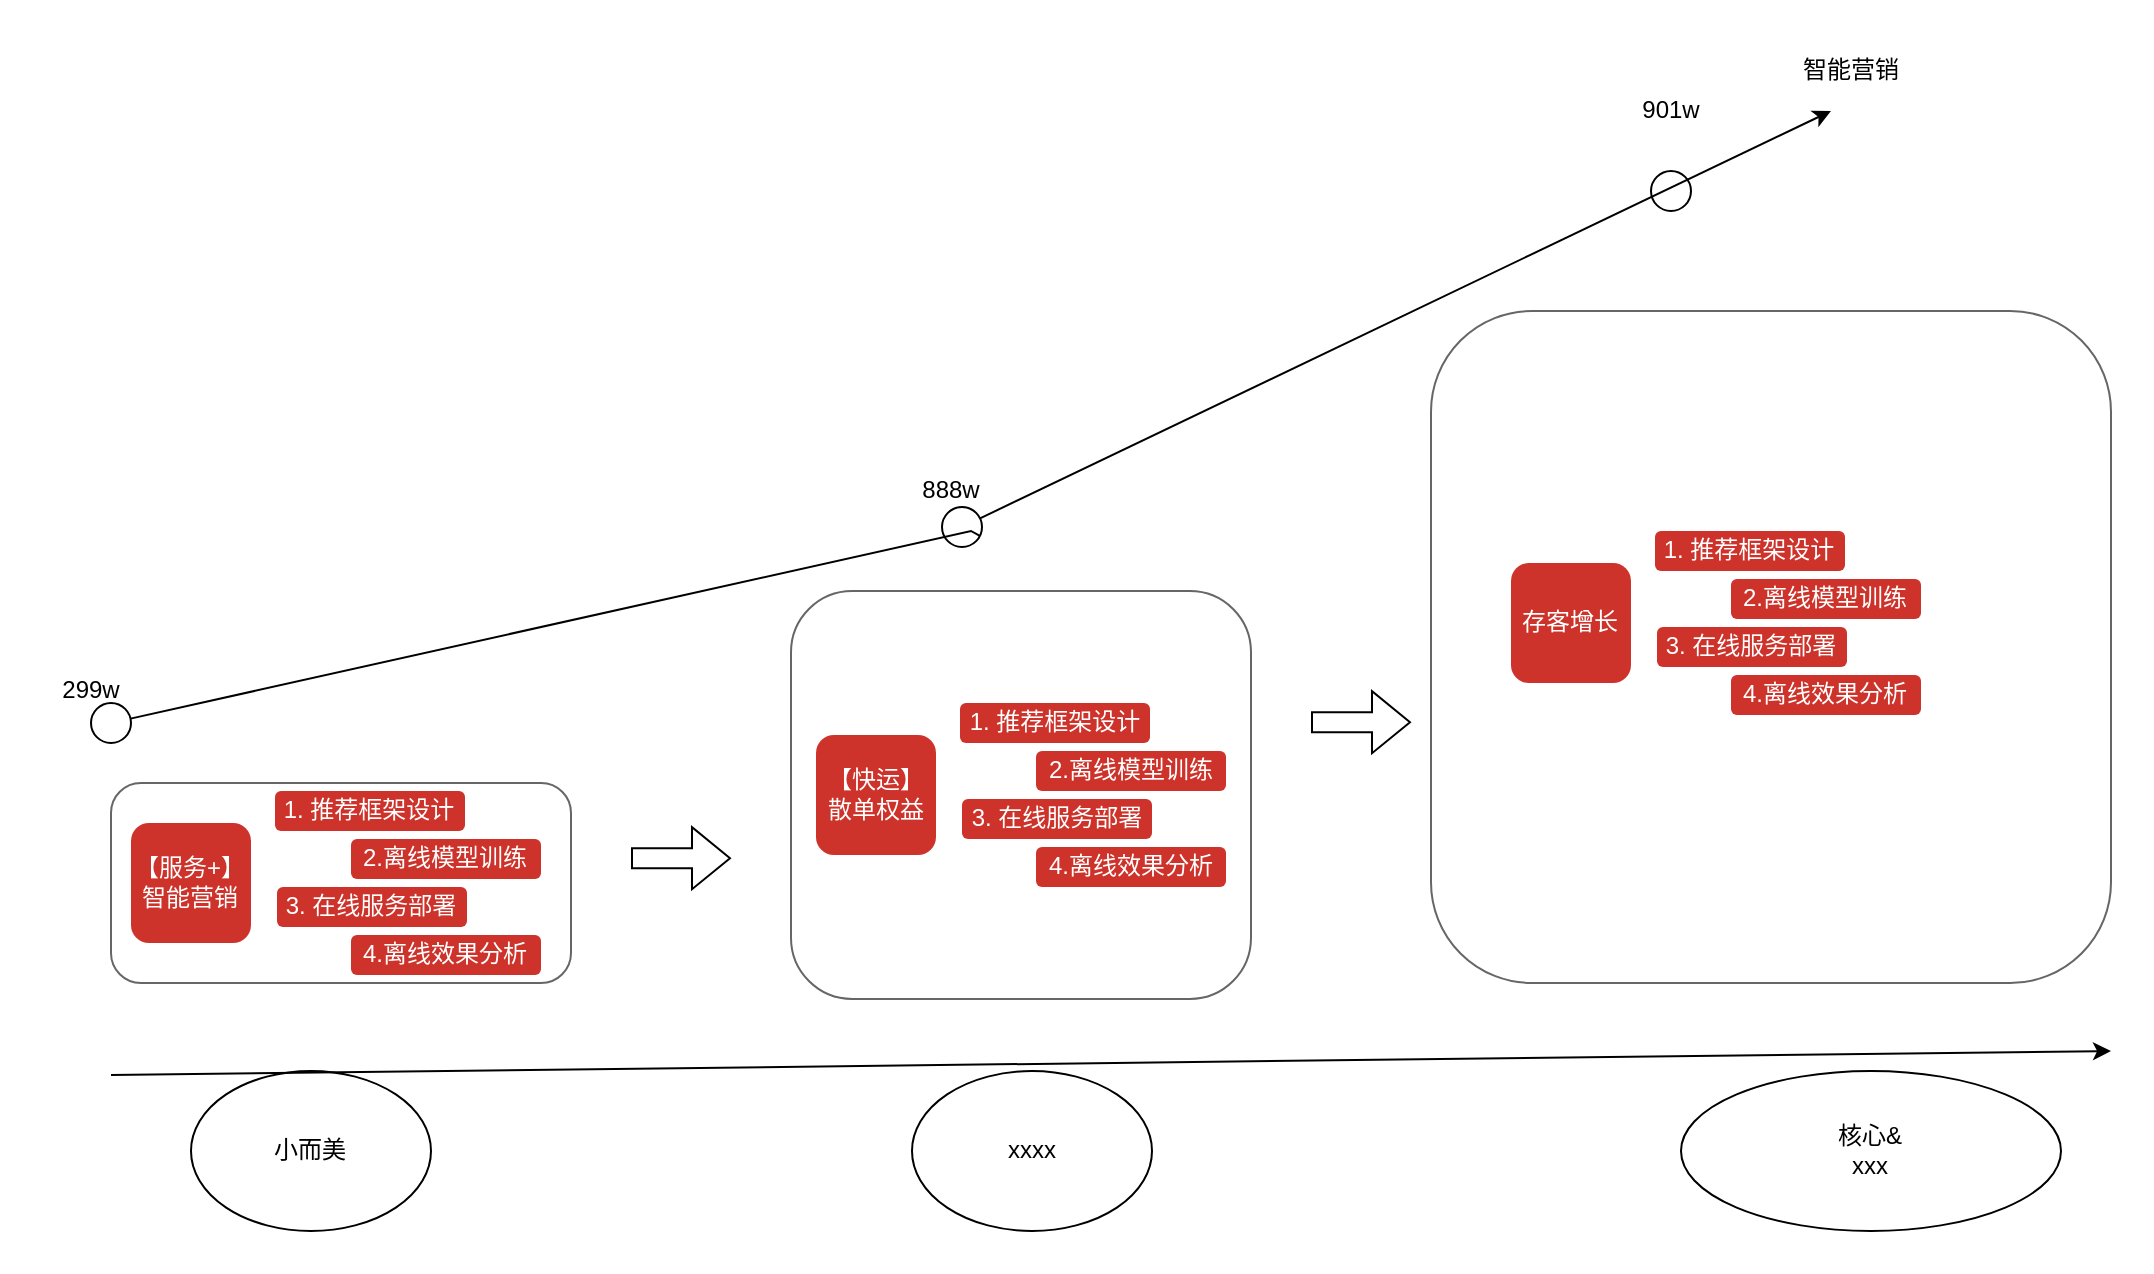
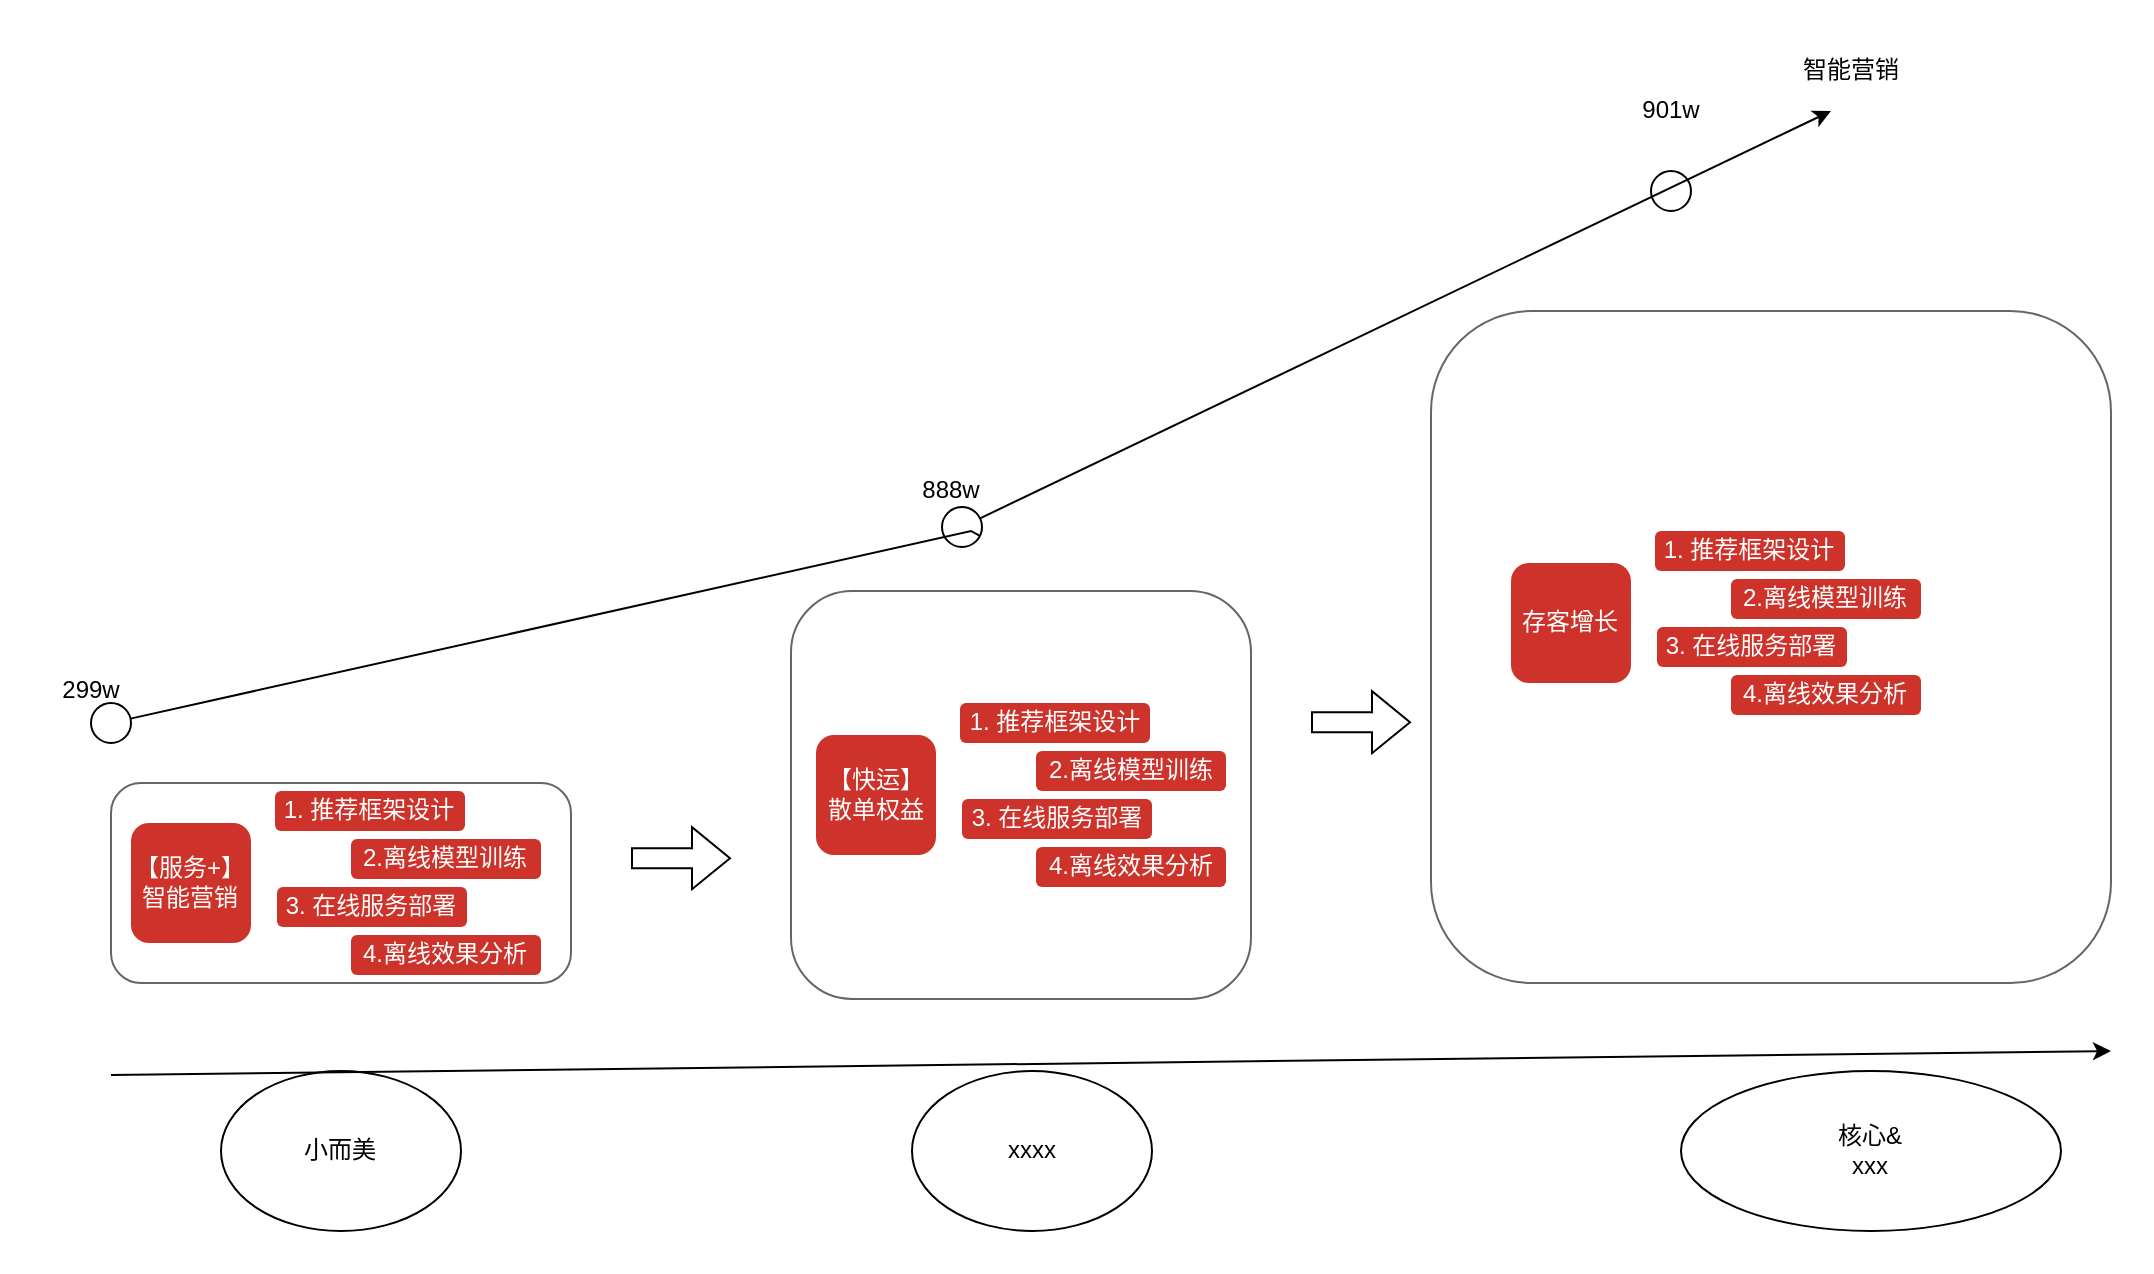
- <mxCell id="24" value="小而美" style="ellipse;whiteSpace=wrap;html=1;fillColor=none;" vertex="1" parent="1"><mxGeometry x="95" y="535" width="120" height="80" as="geometry" /></mxCell>
+ <mxCell id="24" value="小而美" style="ellipse;whiteSpace=wrap;html=1;fillColor=none;" vertex="1" parent="1"><mxGeometry x="110" y="535" width="120" height="80" as="geometry" /></mxCell>
